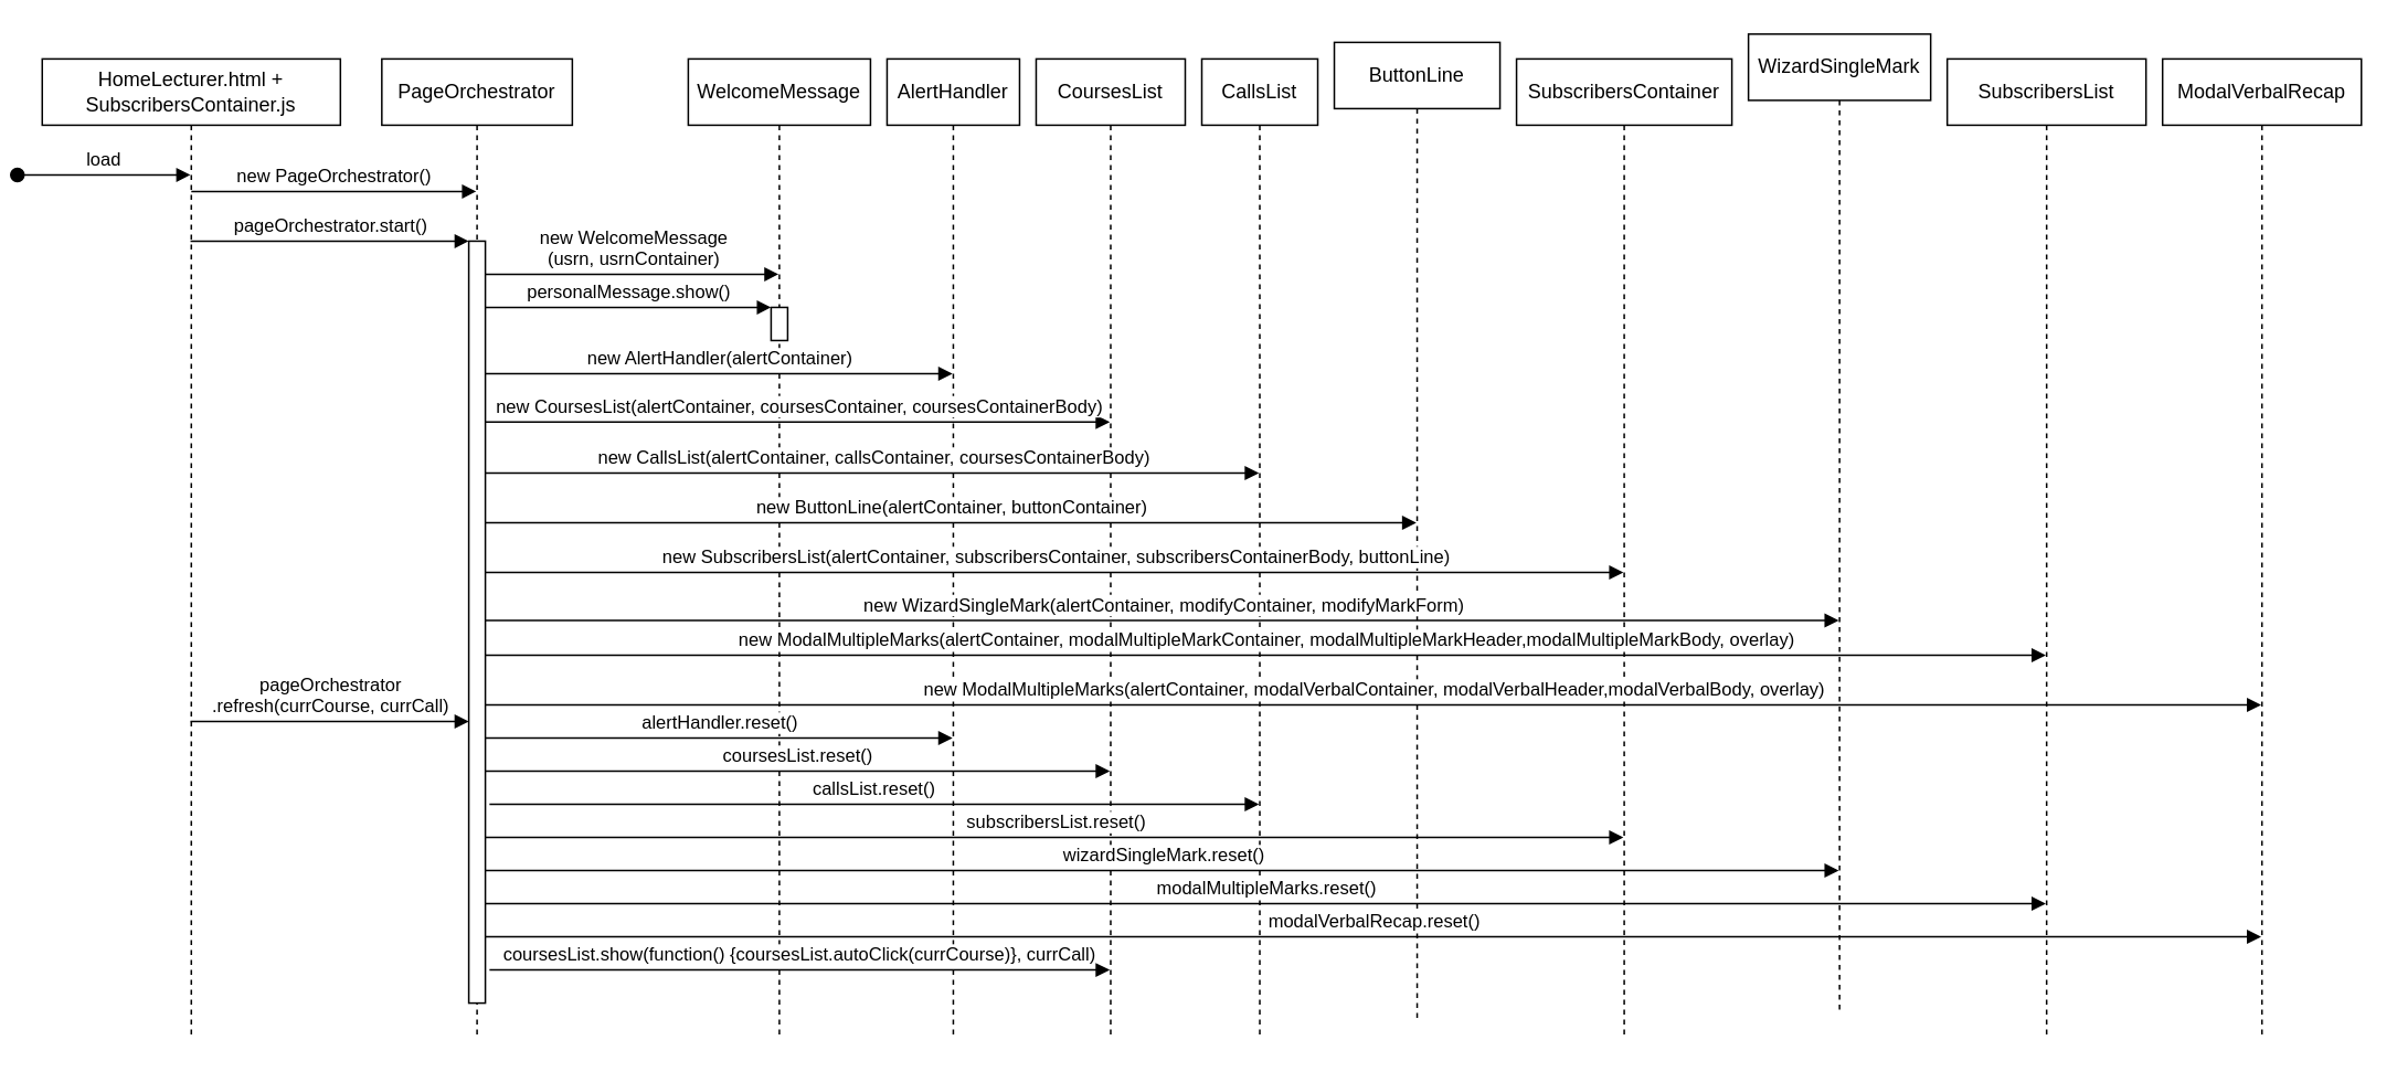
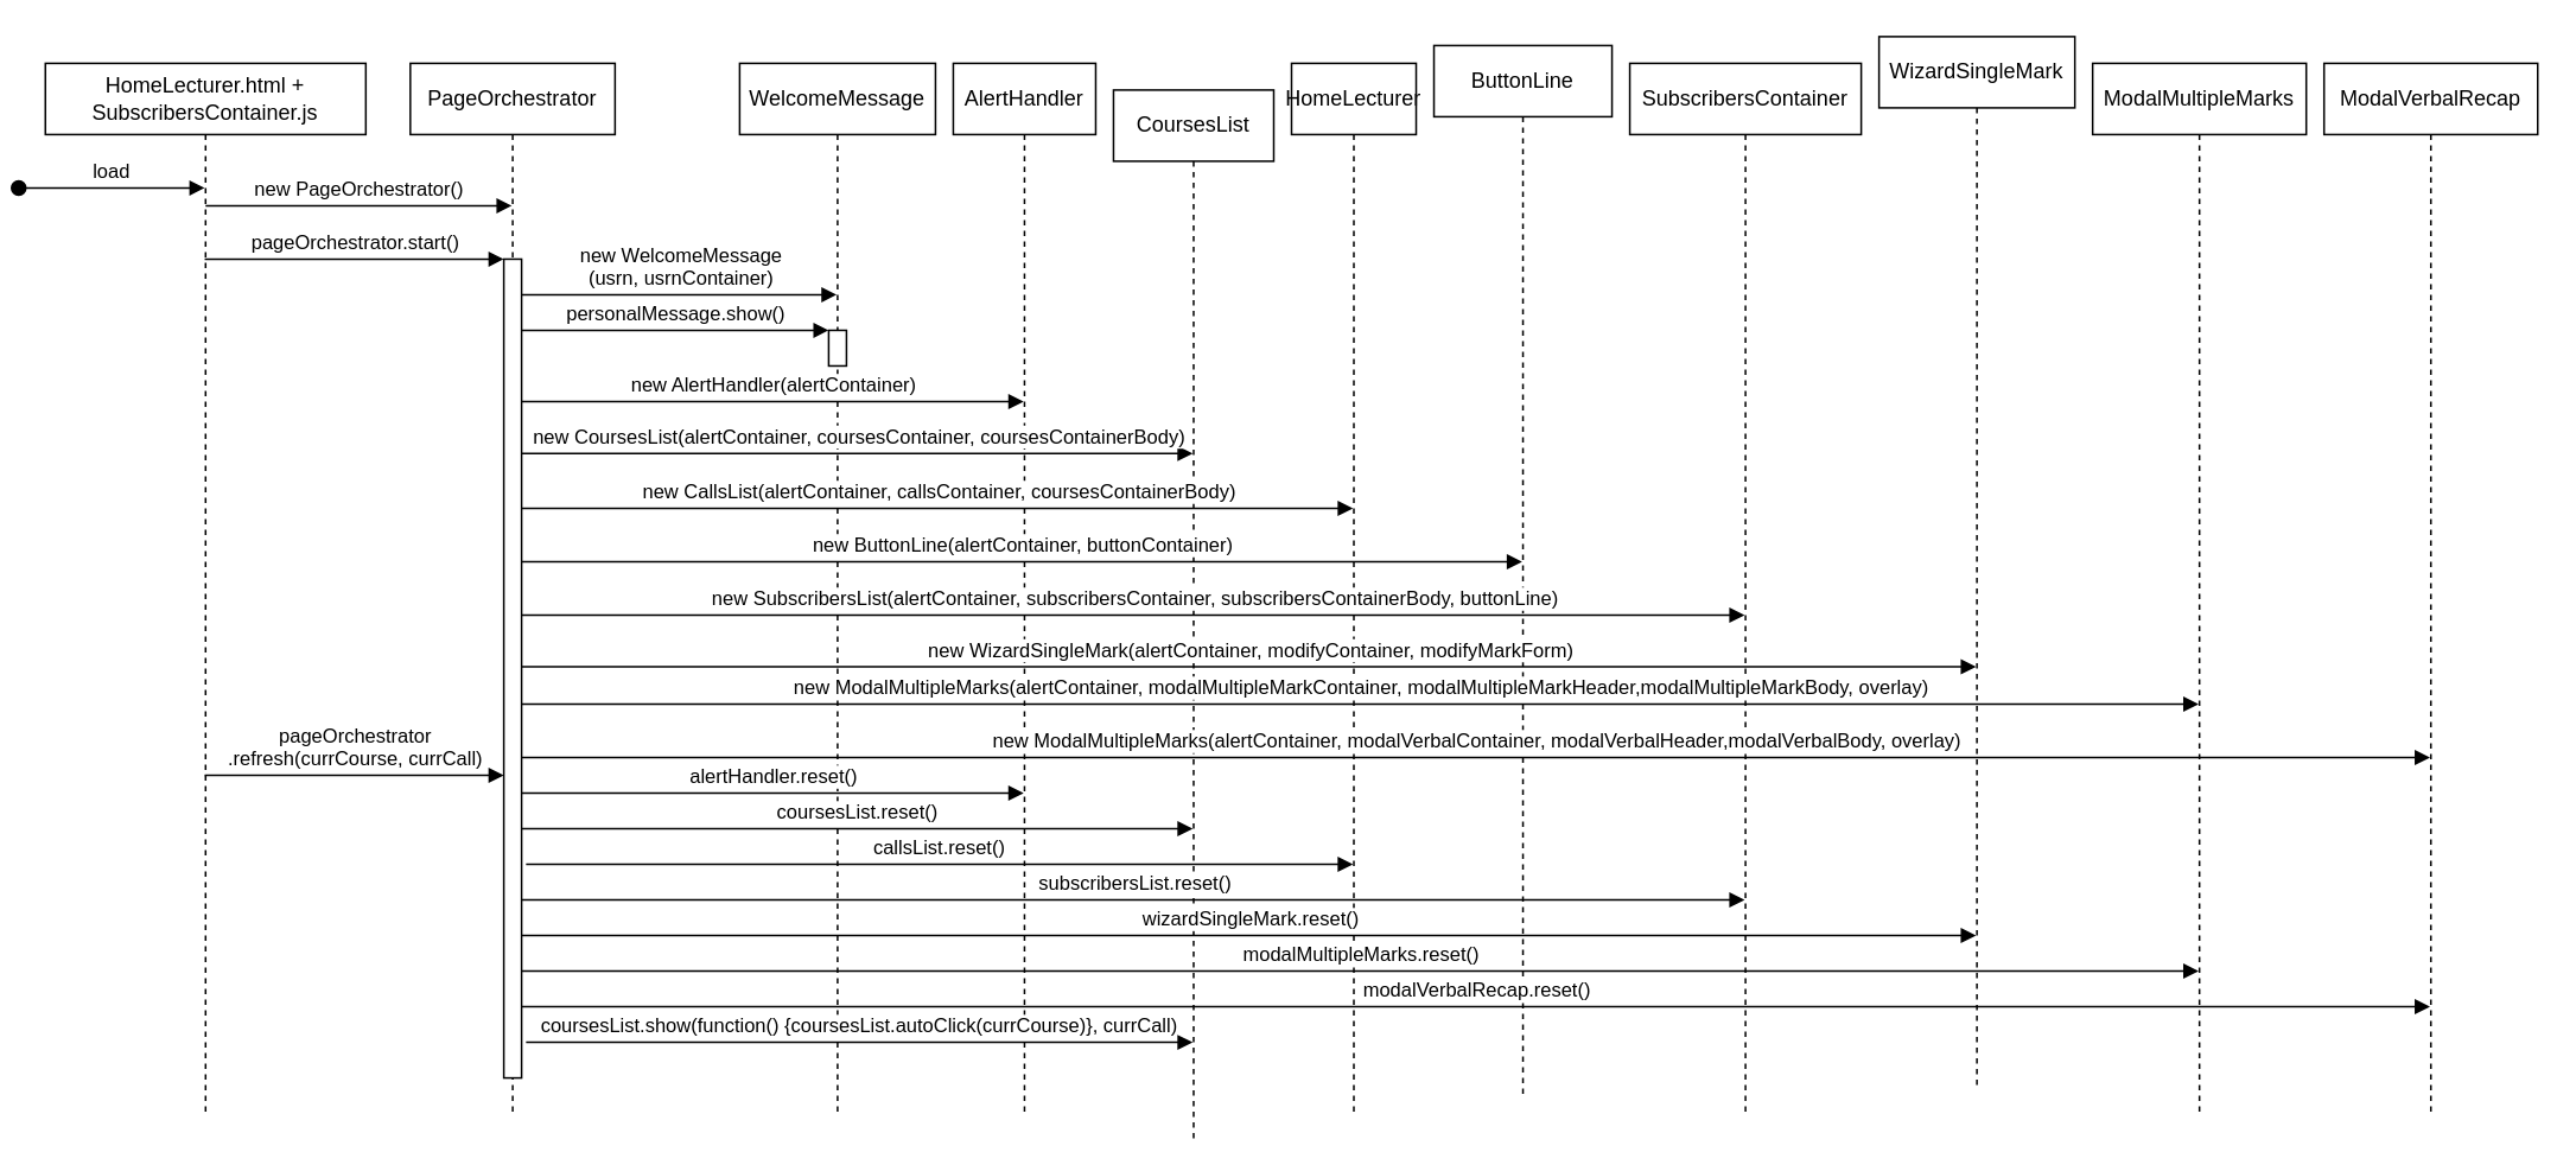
- <mxCell id="11" value="CallsList" style="shape=umlLifeline;perimeter=lifelinePerimeter;whiteSpace=wrap;html=1;container=0;dropTarget=0;collapsible=0;recursiveResize=0;outlineConnect=0;portConstraint=eastwest;newEdgeStyle={&quot;edgeStyle&quot;:&quot;elbowEdgeStyle&quot;,&quot;elbow&quot;:&quot;vertical&quot;,&quot;curved&quot;:0,&quot;rounded&quot;:0};" vertex="1" parent="1"><mxGeometry x="720" y="35" width="70" height="590" as="geometry" /></mxCell>
+ <mxCell id="11" value="HomeLecturer" style="shape=umlLifeline;perimeter=lifelinePerimeter;whiteSpace=wrap;html=1;container=0;dropTarget=0;collapsible=0;recursiveResize=0;outlineConnect=0;portConstraint=eastwest;newEdgeStyle={&quot;edgeStyle&quot;:&quot;elbowEdgeStyle&quot;,&quot;elbow&quot;:&quot;vertical&quot;,&quot;curved&quot;:0,&quot;rounded&quot;:0};" vertex="1" parent="1"><mxGeometry x="720" y="35" width="70" height="590" as="geometry" /></mxCell>
- <mxCell id="23" value="SubscribersList" style="shape=umlLifeline;perimeter=lifelinePerimeter;whiteSpace=wrap;html=1;container=0;dropTarget=0;collapsible=0;recursiveResize=0;outlineConnect=0;portConstraint=eastwest;newEdgeStyle={&quot;edgeStyle&quot;:&quot;elbowEdgeStyle&quot;,&quot;elbow&quot;:&quot;vertical&quot;,&quot;curved&quot;:0,&quot;rounded&quot;:0};" vertex="1" parent="1"><mxGeometry x="1170" y="35" width="120" height="590" as="geometry" /></mxCell>
+ <mxCell id="23" value="ModalMultipleMarks" style="shape=umlLifeline;perimeter=lifelinePerimeter;whiteSpace=wrap;html=1;container=0;dropTarget=0;collapsible=0;recursiveResize=0;outlineConnect=0;portConstraint=eastwest;newEdgeStyle={&quot;edgeStyle&quot;:&quot;elbowEdgeStyle&quot;,&quot;elbow&quot;:&quot;vertical&quot;,&quot;curved&quot;:0,&quot;rounded&quot;:0};" vertex="1" parent="1"><mxGeometry x="1170" y="35" width="120" height="590" as="geometry" /></mxCell>
- <mxCell id="10" value="CoursesList" style="shape=umlLifeline;perimeter=lifelinePerimeter;whiteSpace=wrap;html=1;container=0;dropTarget=0;collapsible=0;recursiveResize=0;outlineConnect=0;portConstraint=eastwest;newEdgeStyle={&quot;edgeStyle&quot;:&quot;elbowEdgeStyle&quot;,&quot;elbow&quot;:&quot;vertical&quot;,&quot;curved&quot;:0,&quot;rounded&quot;:0};" vertex="1" parent="1"><mxGeometry x="620" y="35" width="90" height="590" as="geometry" /></mxCell>
+ <mxCell id="10" value="CoursesList" style="shape=umlLifeline;perimeter=lifelinePerimeter;whiteSpace=wrap;html=1;container=0;dropTarget=0;collapsible=0;recursiveResize=0;outlineConnect=0;portConstraint=eastwest;newEdgeStyle={&quot;edgeStyle&quot;:&quot;elbowEdgeStyle&quot;,&quot;elbow&quot;:&quot;vertical&quot;,&quot;curved&quot;:0,&quot;rounded&quot;:0};" vertex="1" parent="1"><mxGeometry x="620" y="50" width="90" height="590" as="geometry" /></mxCell>
